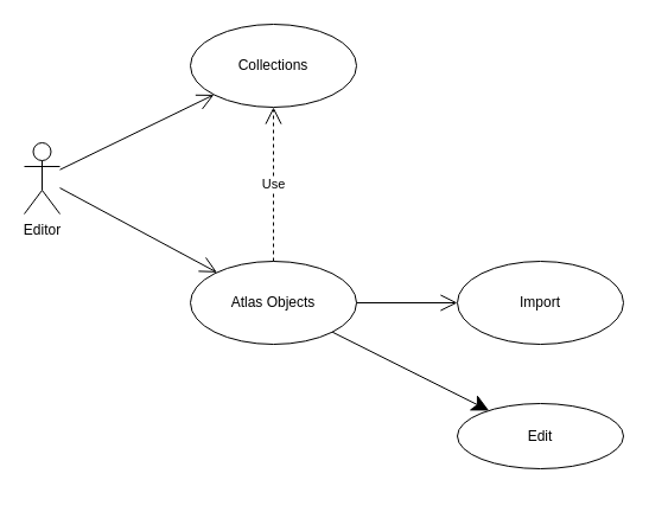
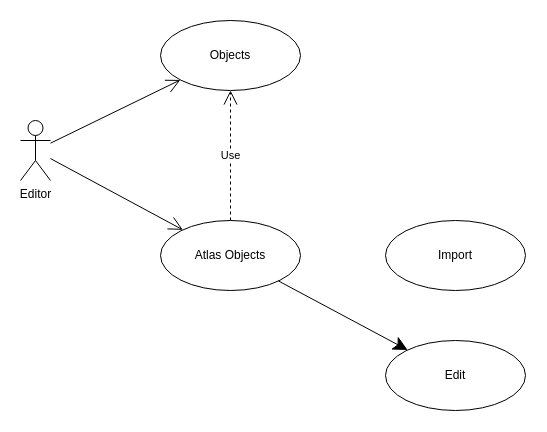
- <mxCell id="3" value="Collections" style="ellipse;whiteSpace=wrap;html=1;" vertex="1" parent="1"><mxGeometry x="160" y="20" width="140" height="70" as="geometry" /></mxCell>
+ <mxCell id="3" value="Objects" style="ellipse;whiteSpace=wrap;html=1;" vertex="1" parent="1"><mxGeometry x="160" y="20" width="140" height="70" as="geometry" /></mxCell>
- <mxCell id="11" value="" style="endArrow=open;endFill=1;endSize=12;html=1;" edge="1" parent="1" source="4" target="8"><mxGeometry width="160" relative="1" as="geometry"><mxPoint x="0" y="450" as="sourcePoint" /><mxPoint x="160" y="450" as="targetPoint" /></mxGeometry></mxCell>
- <mxCell id="9" value="Edit" style="ellipse;whiteSpace=wrap;html=1;" vertex="1" parent="1"><mxGeometry x="385" y="340" width="140" height="55" as="geometry" /></mxCell>
+ <mxCell id="9" value="Edit" style="ellipse;whiteSpace=wrap;html=1;" vertex="1" parent="1"><mxGeometry x="385" y="340" width="140" height="70" as="geometry" /></mxCell>
